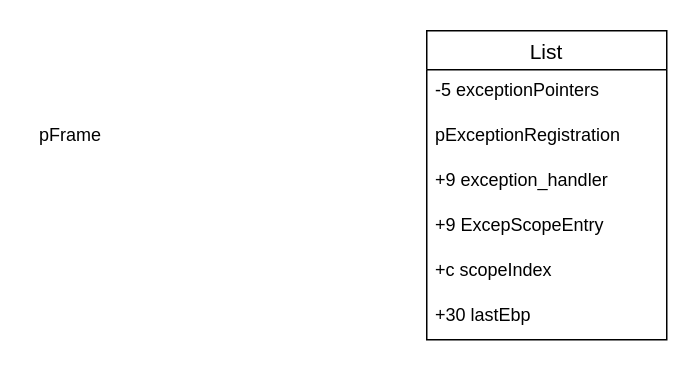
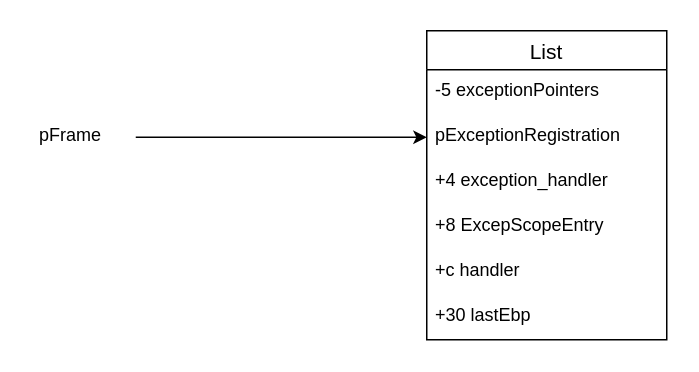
+ <mxCell id="9" style="edgeStyle=orthogonalEdgeStyle;rounded=0;orthogonalLoop=1;jettySize=auto;html=1;exitX=1;exitY=0.5;exitDx=0;exitDy=0;entryX=0;entryY=0.5;entryDx=0;entryDy=0;" edge="1" parent="1" source="10" target="4"><mxGeometry relative="1" as="geometry" /></mxCell>
- <mxCell id="5" value="+9 exception_handler&#10;" style="text;strokeColor=none;fillColor=none;spacingLeft=4;spacingRight=4;overflow=hidden;rotatable=0;points=[[0,0.5],[1,0.5]];portConstraint=eastwest;fontSize=12;" vertex="1" parent="2"><mxGeometry y="86" width="160" height="30" as="geometry" /></mxCell>
+ <mxCell id="5" value="+4 exception_handler&#10;" style="text;strokeColor=none;fillColor=none;spacingLeft=4;spacingRight=4;overflow=hidden;rotatable=0;points=[[0,0.5],[1,0.5]];portConstraint=eastwest;fontSize=12;" vertex="1" parent="2"><mxGeometry y="86" width="160" height="30" as="geometry" /></mxCell>
- <mxCell id="6" value="+9 ExcepScopeEntry" style="text;strokeColor=none;fillColor=none;spacingLeft=4;spacingRight=4;overflow=hidden;rotatable=0;points=[[0,0.5],[1,0.5]];portConstraint=eastwest;fontSize=12;" vertex="1" parent="2"><mxGeometry y="116" width="160" height="30" as="geometry" /></mxCell>
+ <mxCell id="6" value="+8 ExcepScopeEntry" style="text;strokeColor=none;fillColor=none;spacingLeft=4;spacingRight=4;overflow=hidden;rotatable=0;points=[[0,0.5],[1,0.5]];portConstraint=eastwest;fontSize=12;" vertex="1" parent="2"><mxGeometry y="116" width="160" height="30" as="geometry" /></mxCell>
- <mxCell id="7" value="+c scopeIndex" style="text;strokeColor=none;fillColor=none;spacingLeft=4;spacingRight=4;overflow=hidden;rotatable=0;points=[[0,0.5],[1,0.5]];portConstraint=eastwest;fontSize=12;" vertex="1" parent="2"><mxGeometry y="146" width="160" height="30" as="geometry" /></mxCell>
+ <mxCell id="7" value="+c handler" style="text;strokeColor=none;fillColor=none;spacingLeft=4;spacingRight=4;overflow=hidden;rotatable=0;points=[[0,0.5],[1,0.5]];portConstraint=eastwest;fontSize=12;" vertex="1" parent="2"><mxGeometry y="146" width="160" height="30" as="geometry" /></mxCell>
